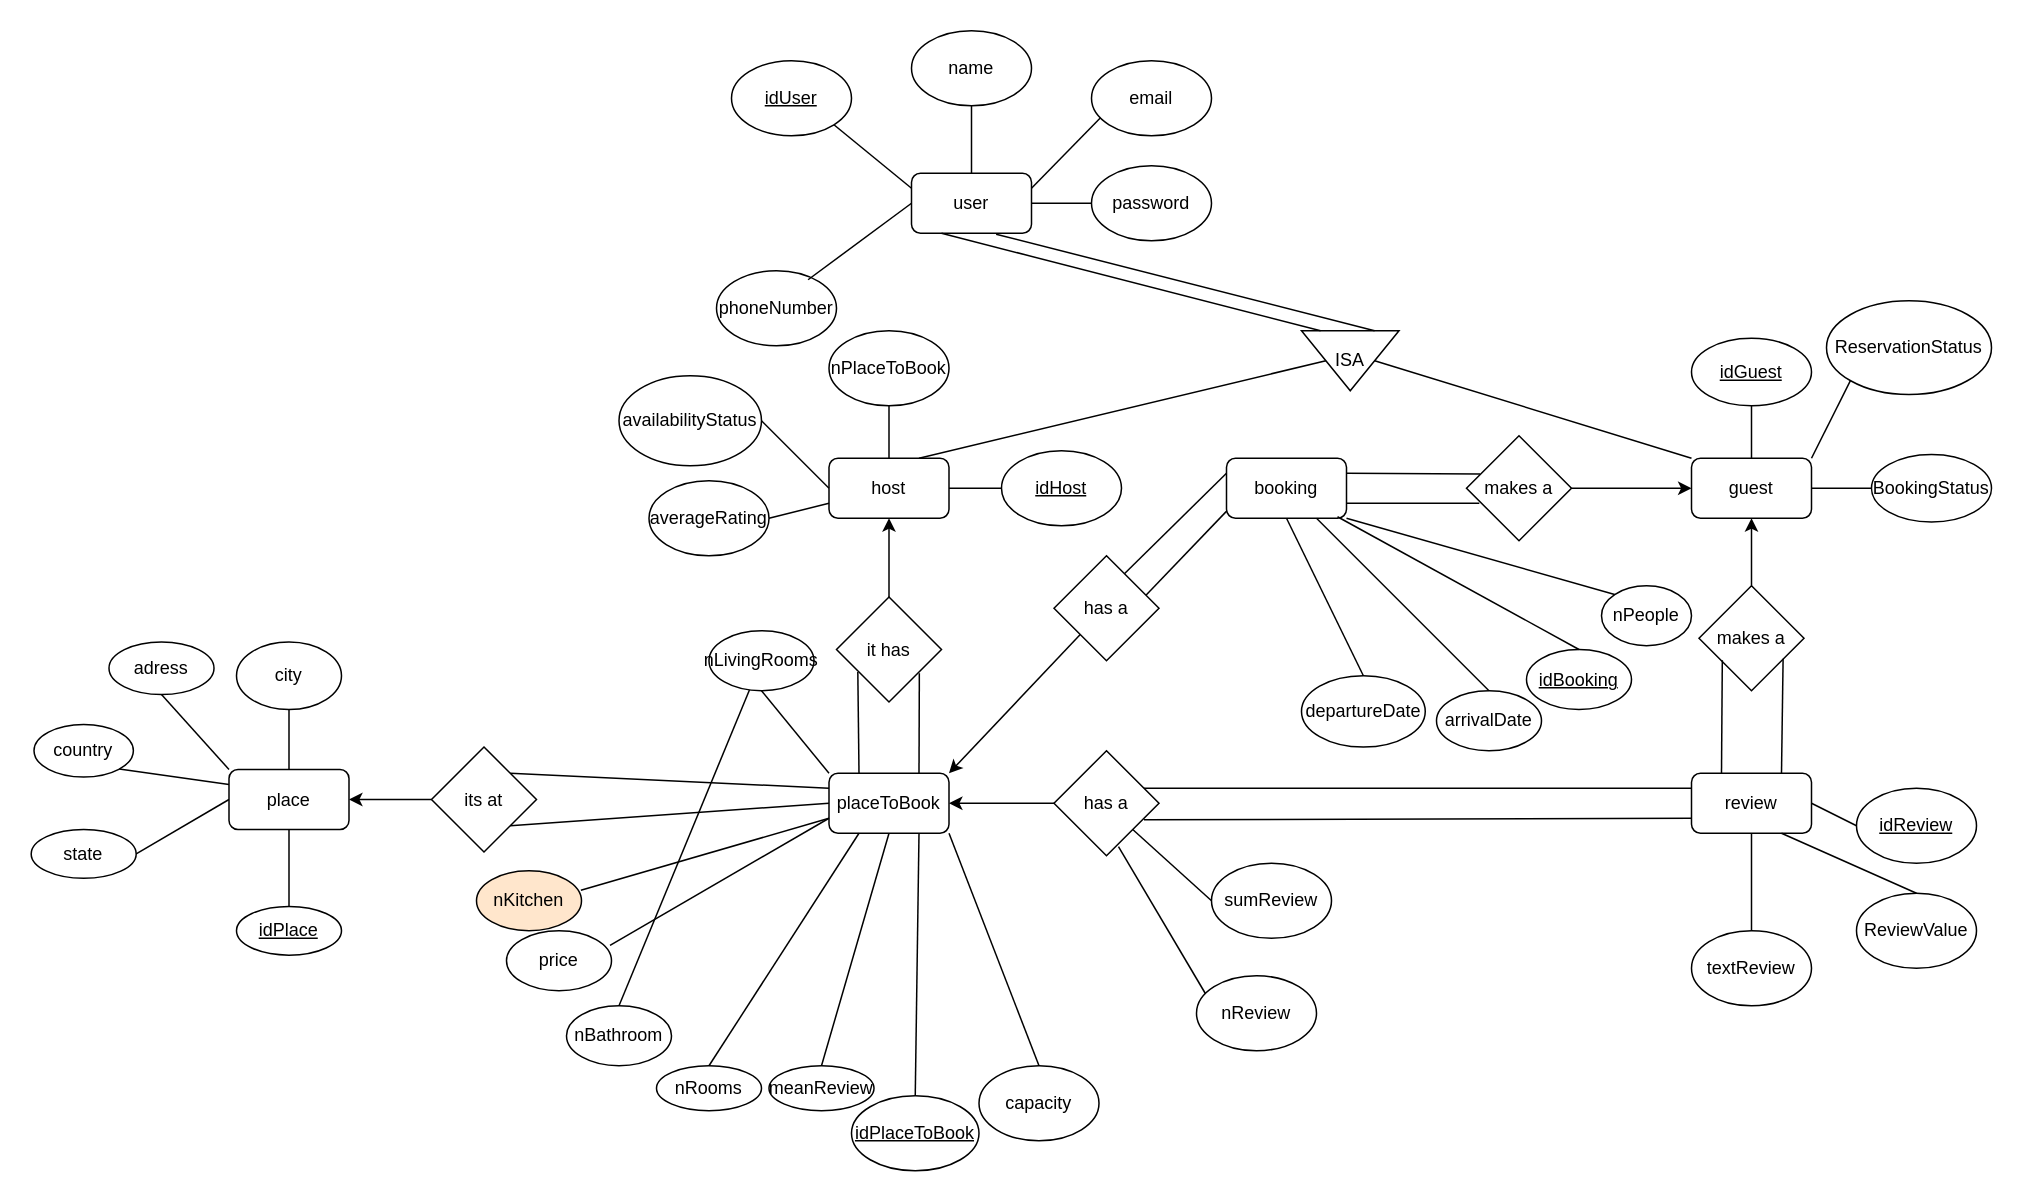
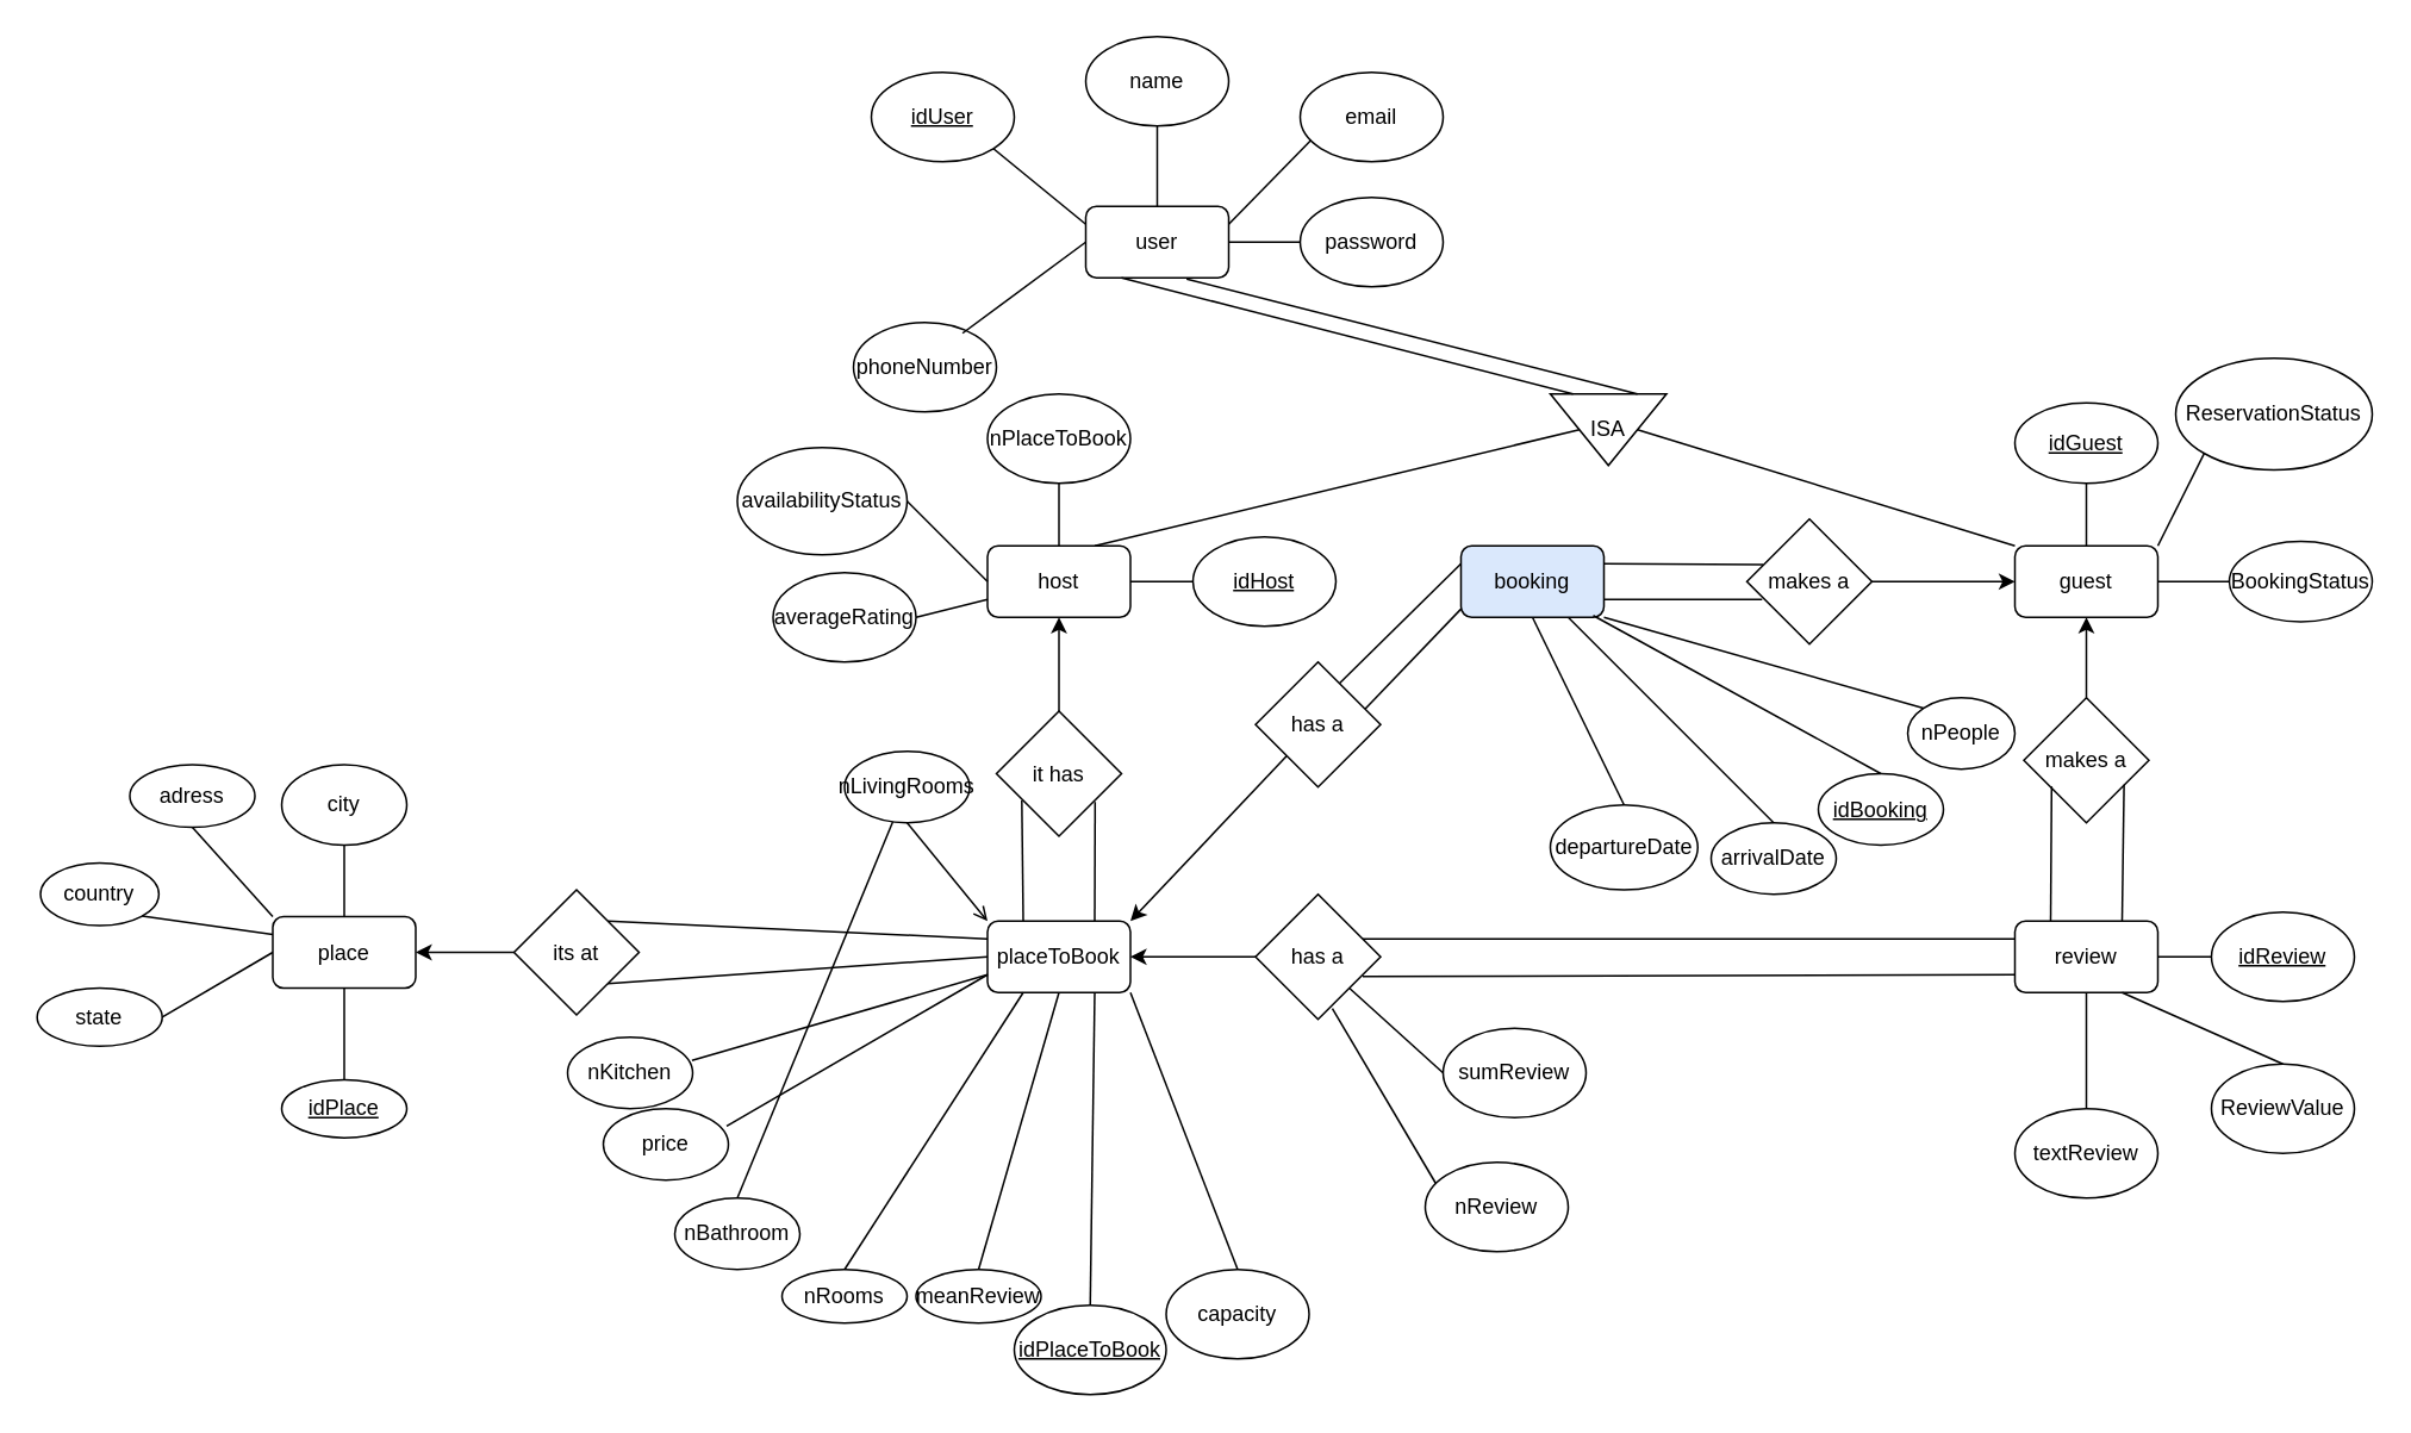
- <mxCell id="2" value="booking" style="rounded=1;whiteSpace=wrap;html=1;" parent="1" vertex="1"><mxGeometry x="817" y="305" width="80" height="40" as="geometry" /></mxCell>
+ <mxCell id="2" value="booking" style="rounded=1;whiteSpace=wrap;html=1;fillColor=#dae8fc;" parent="1" vertex="1"><mxGeometry x="817" y="305" width="80" height="40" as="geometry" /></mxCell>
- <mxCell id="34" value="" style="endArrow=none;html=1;rounded=0;entryX=0;entryY=0;entryDx=0;entryDy=0;exitX=0.5;exitY=1;exitDx=0;exitDy=0;" parent="1" source="27" target="4" edge="1"><mxGeometry width="50" height="50" relative="1" as="geometry"><mxPoint x="387" y="550" as="sourcePoint" /><mxPoint x="437" y="500" as="targetPoint" /></mxGeometry></mxCell>
+ <mxCell id="34" value="" style="endArrow=open;html=1;rounded=0;entryX=0;entryY=0;entryDx=0;entryDy=0;exitX=0.5;exitY=1;exitDx=0;exitDy=0;" parent="1" source="27" target="4" edge="1"><mxGeometry width="50" height="50" relative="1" as="geometry"><mxPoint x="387" y="550" as="sourcePoint" /><mxPoint x="437" y="500" as="targetPoint" /></mxGeometry></mxCell>
- <mxCell id="43" value="&lt;u&gt;idReview&lt;/u&gt;" style="ellipse;whiteSpace=wrap;html=1;" parent="1" vertex="1"><mxGeometry x="1237" y="525" width="80" height="50" as="geometry" /></mxCell>
+ <mxCell id="43" value="&lt;u&gt;idReview&lt;/u&gt;" style="ellipse;whiteSpace=wrap;html=1;" parent="1" vertex="1"><mxGeometry x="1237" y="510" width="80" height="50" as="geometry" /></mxCell>
- <mxCell id="29" value="nKitchen" style="ellipse;whiteSpace=wrap;html=1;fillColor=#ffe6cc;" parent="1" vertex="1"><mxGeometry x="317" y="580" width="70" height="40" as="geometry" /></mxCell>
+ <mxCell id="29" value="nKitchen" style="ellipse;whiteSpace=wrap;html=1;" parent="1" vertex="1"><mxGeometry x="317" y="580" width="70" height="40" as="geometry" /></mxCell>
